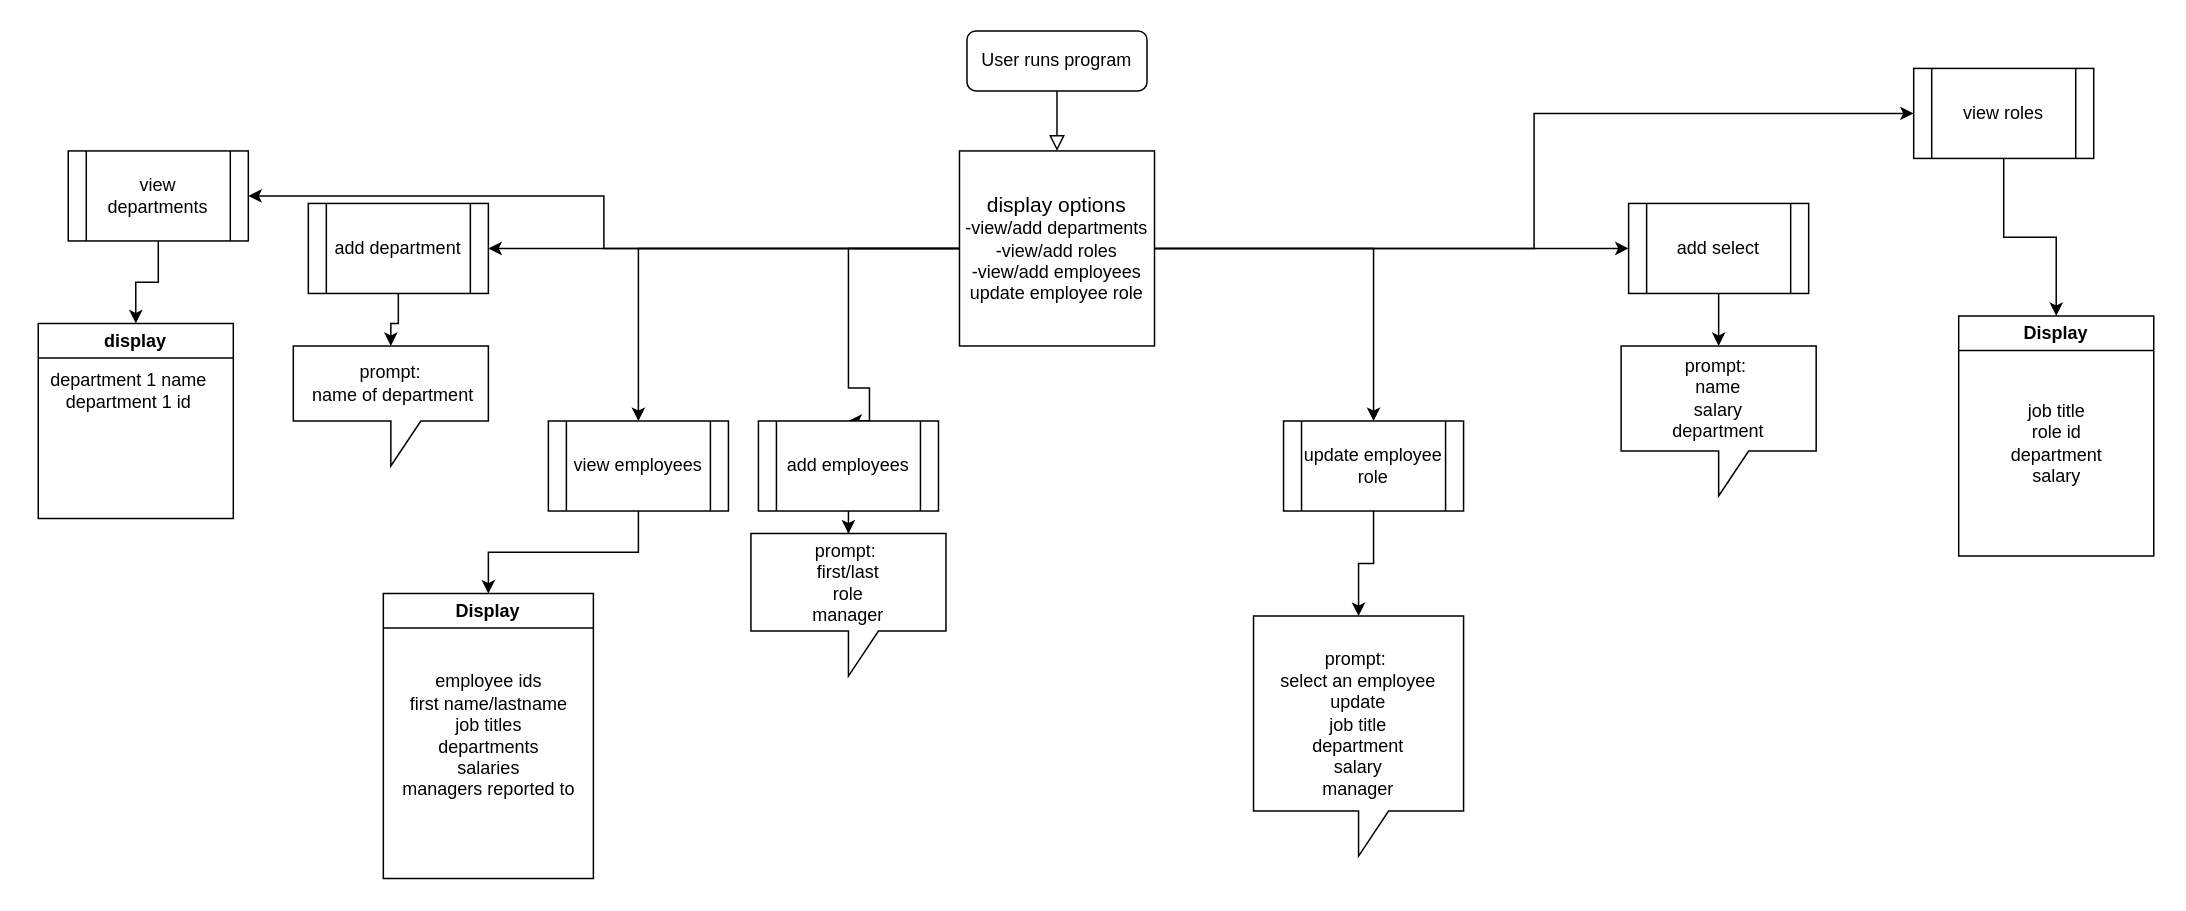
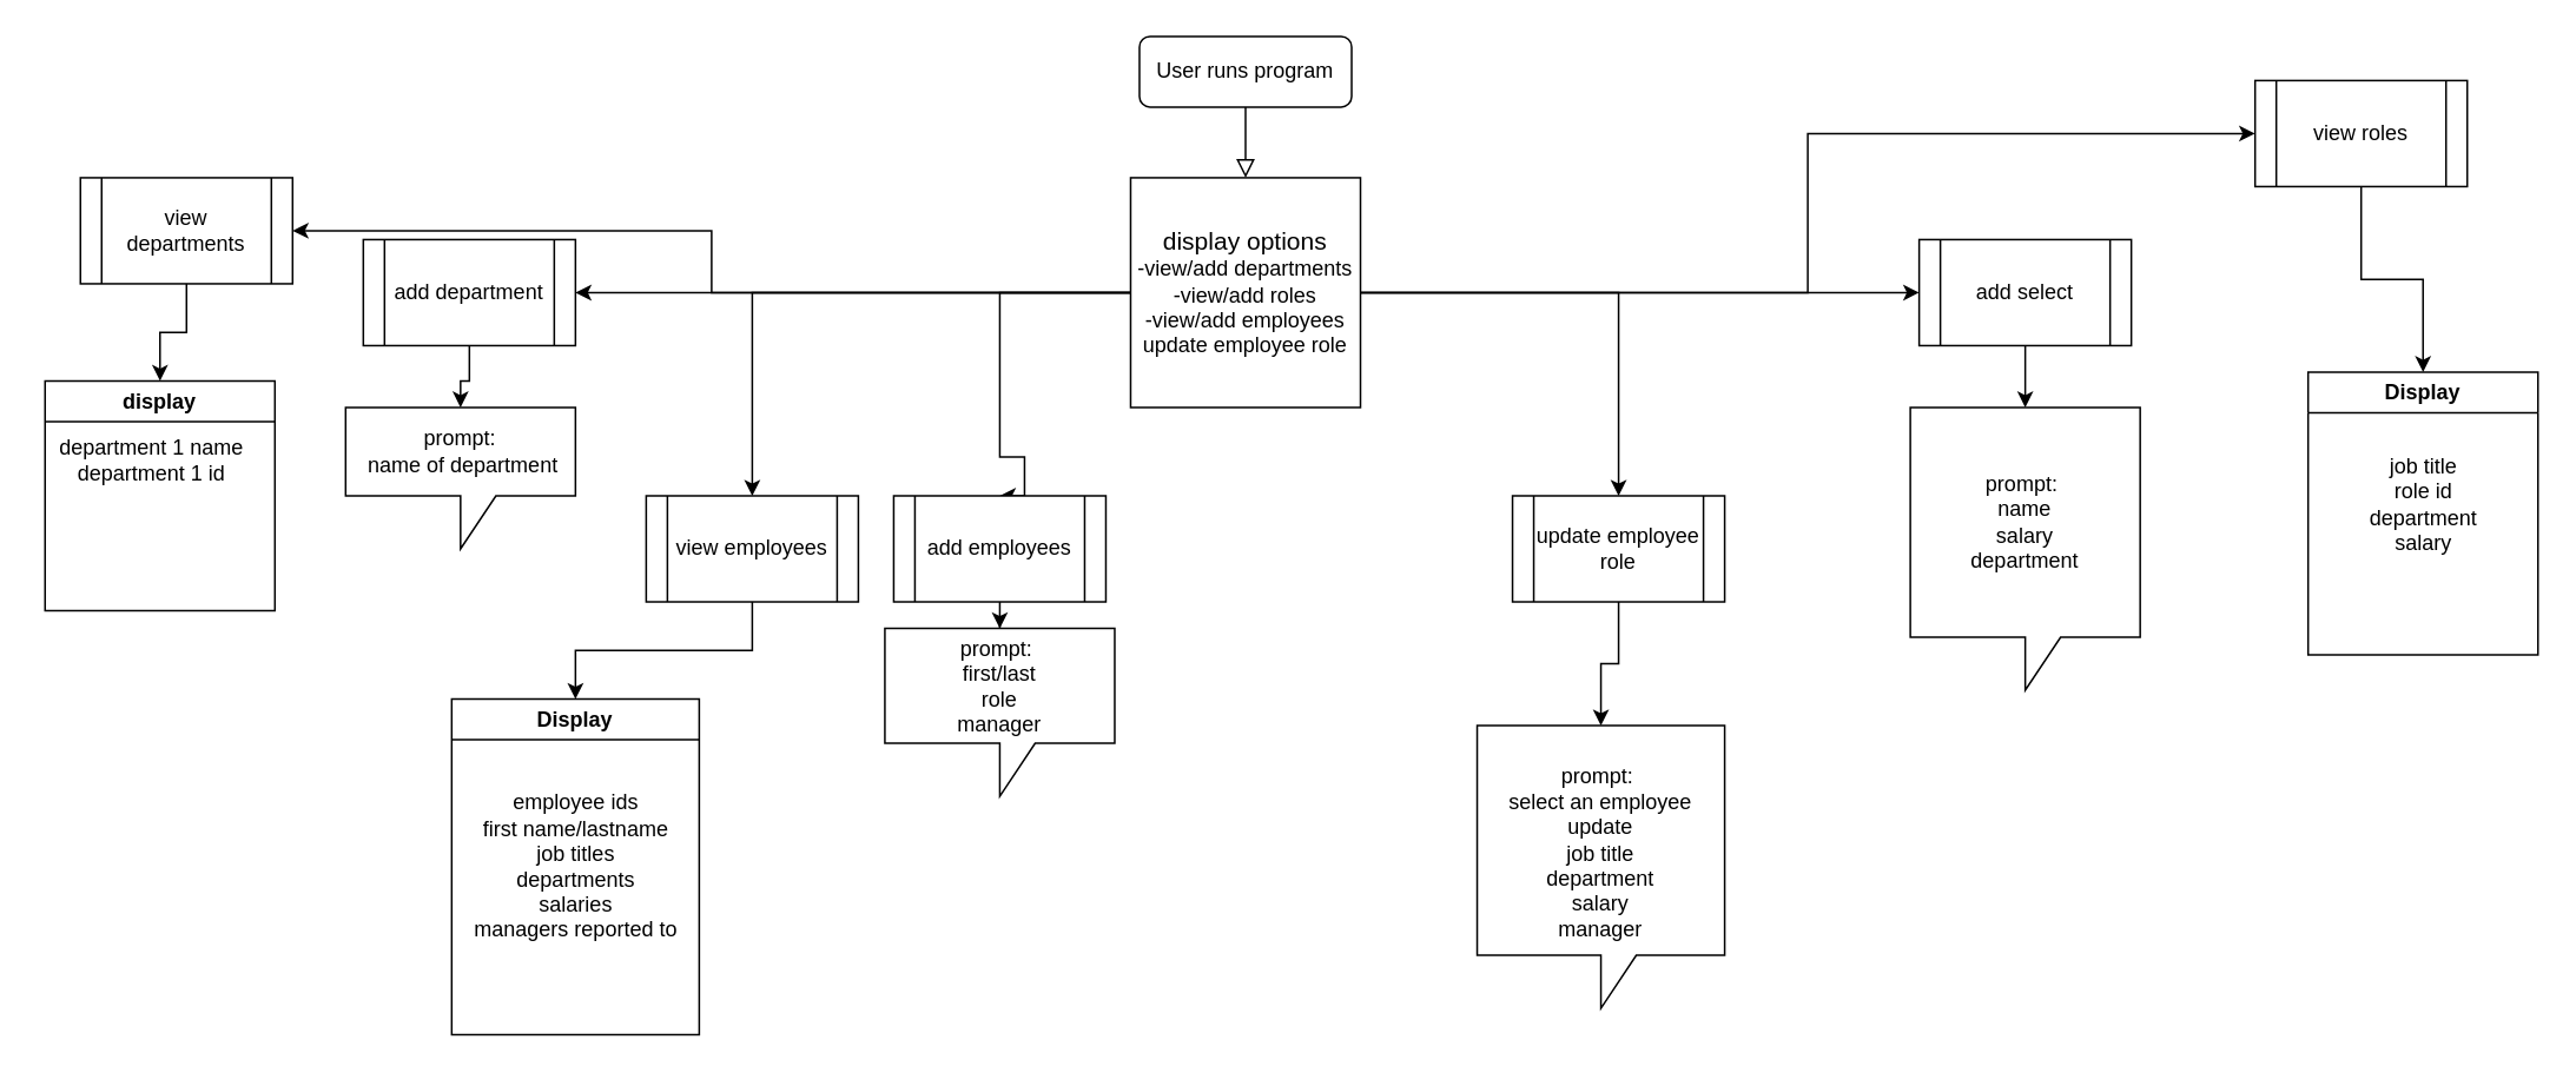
- <mxCell id="34" value="prompt:&amp;nbsp;&lt;br&gt;name&lt;br&gt;salary&lt;br&gt;department" style="shape=callout;whiteSpace=wrap;html=1;perimeter=calloutPerimeter;" vertex="1" parent="1"><mxGeometry x="1080" y="230" width="130" height="100" as="geometry" /></mxCell>
+ <mxCell id="34" value="prompt:&amp;nbsp;&lt;br&gt;name&lt;br&gt;salary&lt;br&gt;department" style="shape=callout;whiteSpace=wrap;html=1;perimeter=calloutPerimeter;" vertex="1" parent="1"><mxGeometry x="1080" y="230" width="130" height="160" as="geometry" /></mxCell>
- <mxCell id="29" value="job title&lt;br&gt;role id&lt;br&gt;department&lt;br&gt;salary" style="text;html=1;align=center;verticalAlign=middle;resizable=0;points=[];autosize=1;strokeColor=none;fillColor=none;" vertex="1" parent="28"><mxGeometry x="25" y="50" width="80" height="70" as="geometry" /></mxCell>
+ <mxCell id="29" value="job title&lt;br&gt;role id&lt;br&gt;department&lt;br&gt;salary" style="text;html=1;align=center;verticalAlign=middle;resizable=0;points=[];autosize=1;strokeColor=none;fillColor=none;" vertex="1" parent="28"><mxGeometry x="25" y="40" width="80" height="70" as="geometry" /></mxCell>
